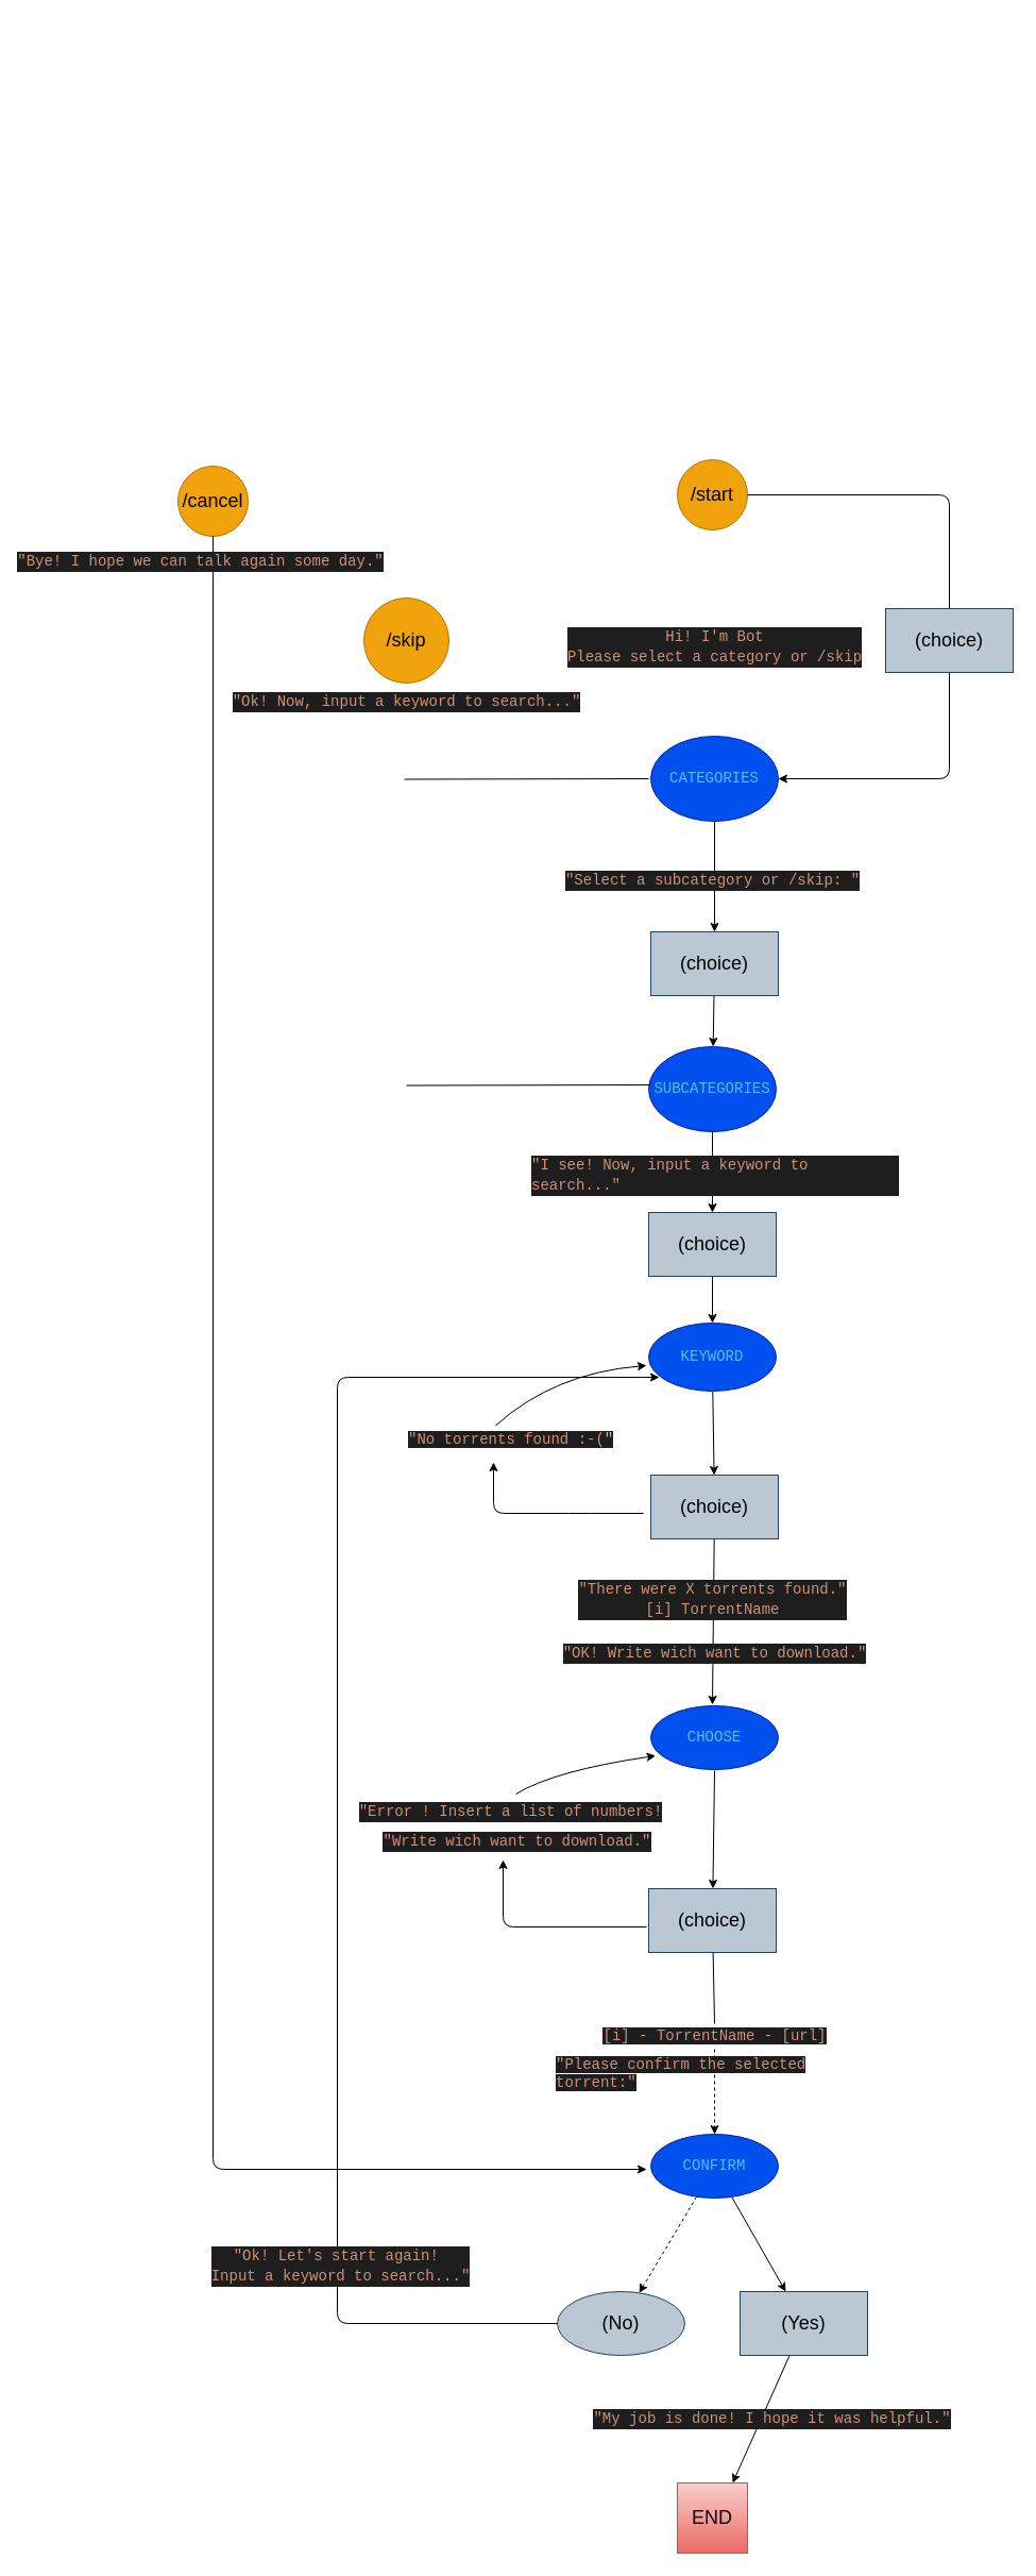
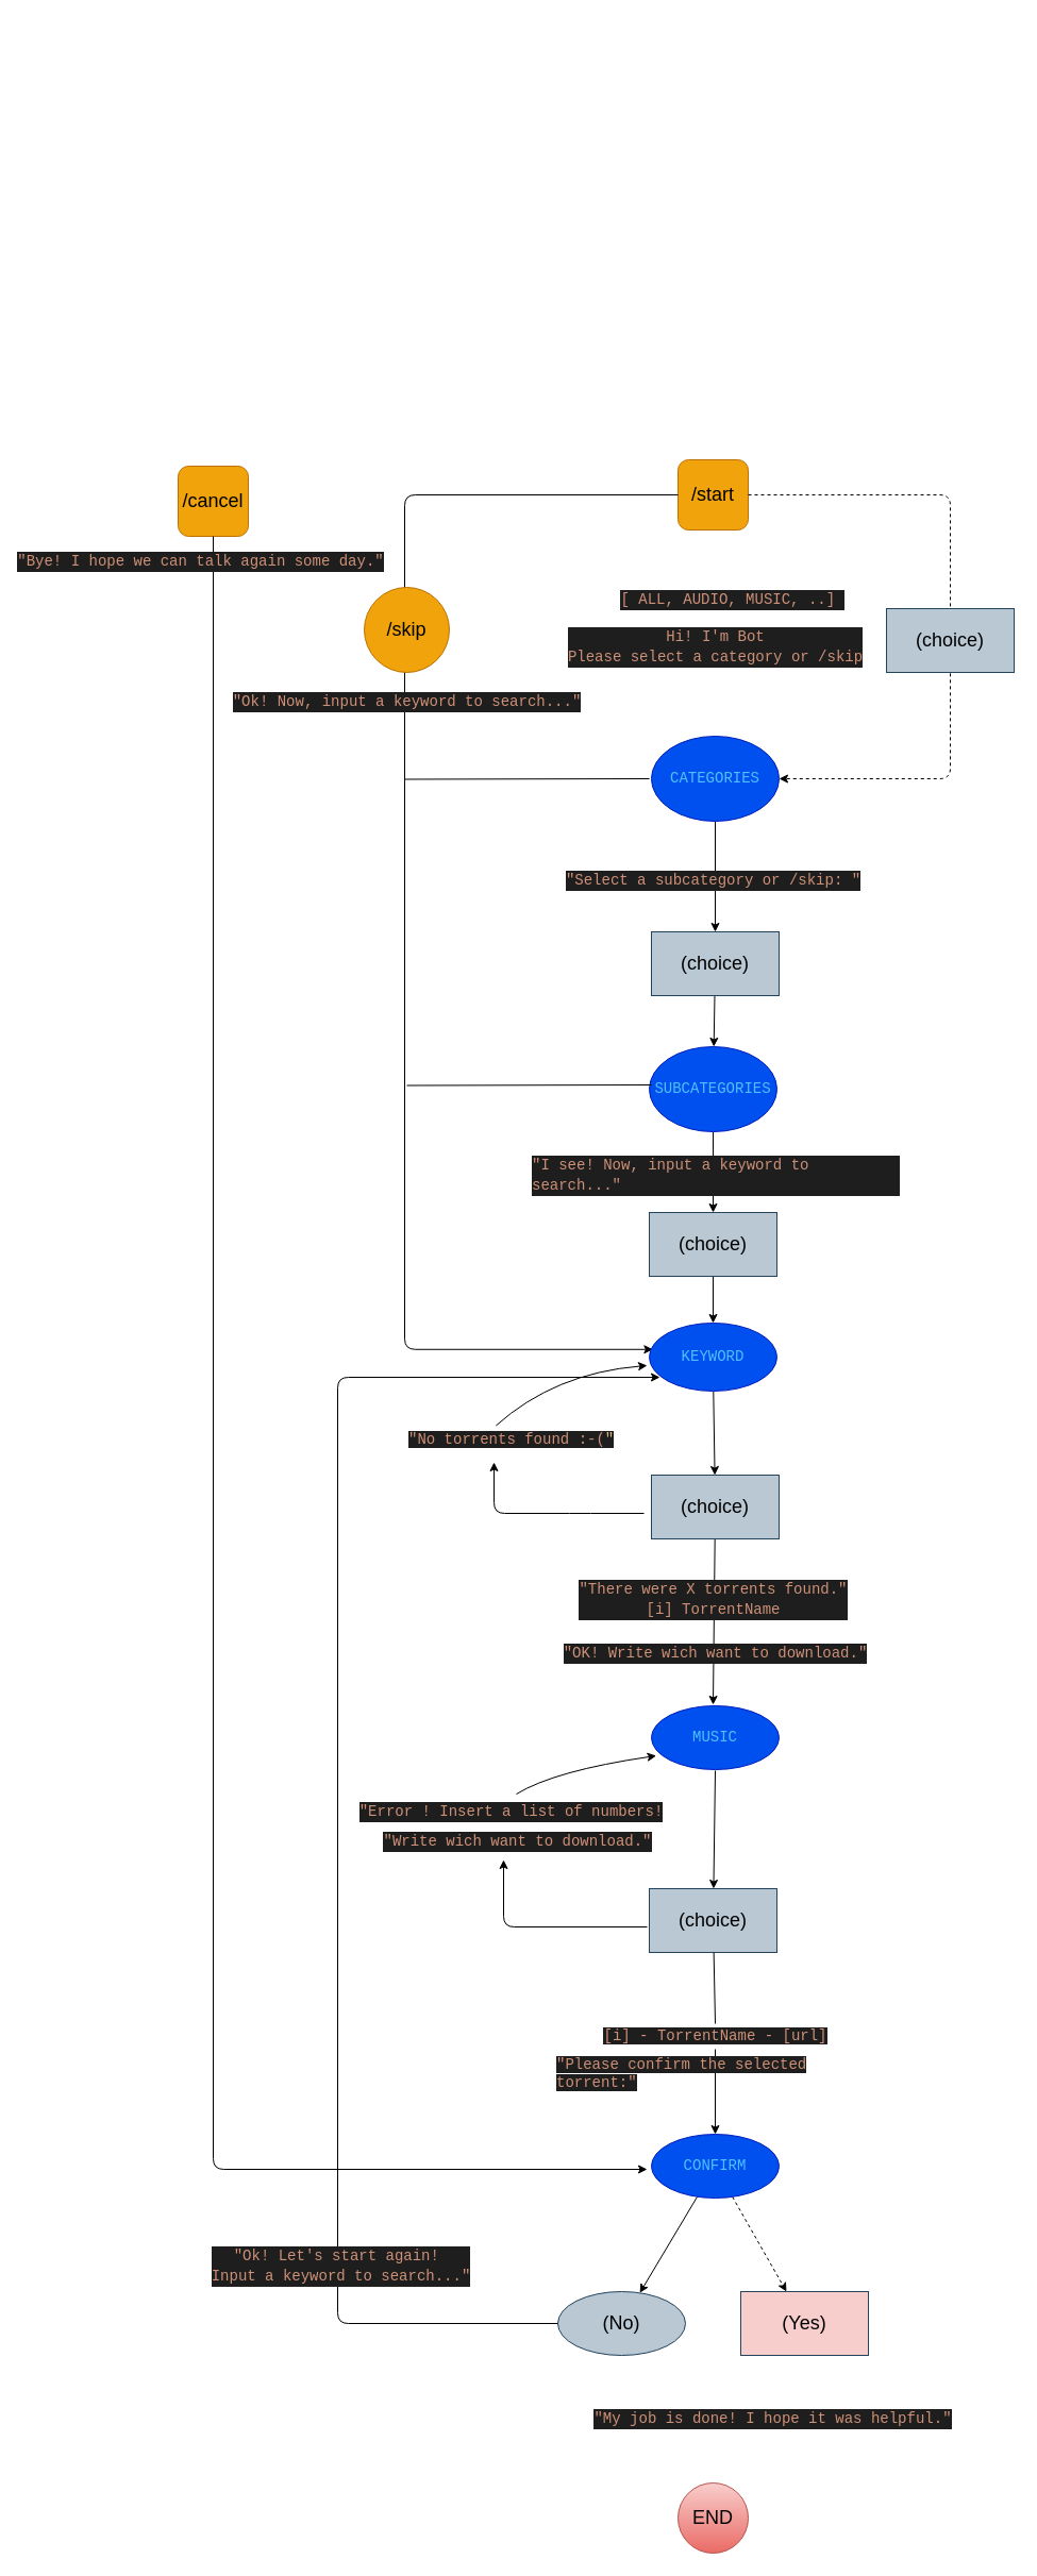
- <mxCell id="4" value="&lt;font style=&quot;font-size: 18px&quot;&gt;/start&lt;/font&gt;" style="ellipse;whiteSpace=wrap;html=1;aspect=fixed;fillColor=#f0a30a;strokeColor=#BD7000;fontColor=#000000;" parent="1" vertex="1"><mxGeometry x="637" y="432" width="66" height="66" as="geometry" /></mxCell>
+ <mxCell id="4" value="&lt;font style=&quot;font-size: 18px&quot;&gt;/start&lt;/font&gt;" style="whiteSpace=wrap;html=1;aspect=fixed;fillColor=#f0a30a;strokeColor=#BD7000;fontColor=#000000;rounded=1;" parent="1" vertex="1"><mxGeometry x="637" y="432" width="66" height="66" as="geometry" /></mxCell>
- <mxCell id="18" value="" style="edgeStyle=elbowEdgeStyle;elbow=horizontal;endArrow=classic;html=1;fontSize=18;startArrow=none;exitX=1;exitY=0.5;exitDx=0;exitDy=0;entryX=1;entryY=0.5;entryDx=0;entryDy=0;" parent="1" source="4" target="3" edge="1"><mxGeometry width="50" height="50" relative="1" as="geometry"><mxPoint x="761" y="480" as="sourcePoint" /><mxPoint x="766" y="714" as="targetPoint" /><Array as="points"><mxPoint x="893" y="552" /><mxPoint x="934" y="582" /><mxPoint x="494" y="20" /></Array></mxGeometry></mxCell>
+ <mxCell id="18" value="" style="edgeStyle=elbowEdgeStyle;elbow=horizontal;endArrow=classic;html=1;fontSize=18;startArrow=none;exitX=1;exitY=0.5;exitDx=0;exitDy=0;entryX=1;entryY=0.5;entryDx=0;entryDy=0;dashed=1;" parent="1" source="4" target="3" edge="1"><mxGeometry width="50" height="50" relative="1" as="geometry"><mxPoint x="761" y="480" as="sourcePoint" /><mxPoint x="766" y="714" as="targetPoint" /><Array as="points"><mxPoint x="893" y="552" /><mxPoint x="934" y="582" /><mxPoint x="494" y="20" /></Array></mxGeometry></mxCell>
- <mxCell id="40" value="&lt;font style=&quot;font-size: 18px&quot;&gt;/cancel&lt;br&gt;&lt;/font&gt;" style="ellipse;whiteSpace=wrap;html=1;aspect=fixed;fillColor=#f0a30a;strokeColor=#BD7000;fontColor=#000000;" parent="1" vertex="1"><mxGeometry x="167" y="438" width="66" height="66" as="geometry" /></mxCell>
+ <mxCell id="40" value="&lt;font style=&quot;font-size: 18px&quot;&gt;/cancel&lt;br&gt;&lt;/font&gt;" style="whiteSpace=wrap;html=1;aspect=fixed;fillColor=#f0a30a;strokeColor=#BD7000;fontColor=#000000;rounded=1;" parent="1" vertex="1"><mxGeometry x="167" y="438" width="66" height="66" as="geometry" /></mxCell>
+ <mxCell id="13" value="&lt;div style=&quot;background-color: rgb(30 , 30 , 30) ; font-family: &amp;#34;consolas&amp;#34; , &amp;#34;courier new&amp;#34; , monospace ; font-size: 14px ; line-height: 19px&quot;&gt;[ ALL, AUDIO, MUSIC, ..]&amp;nbsp;&lt;/div&gt;&lt;div style=&quot;color: rgb(240 , 240 , 240) ; background-color: rgb(30 , 30 , 30) ; font-family: &amp;#34;consolas&amp;#34; , &amp;#34;courier new&amp;#34; , monospace ; font-size: 14px ; line-height: 19px&quot;&gt;&lt;/div&gt;" style="text;html=1;align=center;verticalAlign=middle;resizable=0;points=[];autosize=1;strokeColor=none;fillColor=none;fontColor=#CE9178;" parent="1" vertex="1"><mxGeometry x="580" y="552" width="216" height="24" as="geometry" /></mxCell>
- <mxCell id="15" value="&lt;font style=&quot;font-size: 18px&quot;&gt;/skip&lt;/font&gt;" style="ellipse;whiteSpace=wrap;html=1;aspect=fixed;fillColor=#f0a30a;strokeColor=#BD7000;fontColor=#000000;" parent="1" vertex="1"><mxGeometry x="342" y="562" width="80" height="80" as="geometry" /></mxCell>
+ <mxCell id="15" value="&lt;font style=&quot;font-size: 18px&quot;&gt;/skip&lt;/font&gt;" style="ellipse;whiteSpace=wrap;html=1;aspect=fixed;fillColor=#f0a30a;strokeColor=#BD7000;fontColor=#000000;" parent="1" vertex="1"><mxGeometry x="342" y="552" width="80" height="80" as="geometry" /></mxCell>
+ <mxCell id="14" value="" style="edgeStyle=elbowEdgeStyle;elbow=horizontal;endArrow=classic;html=1;fontSize=18;startArrow=none;exitX=0;exitY=0.5;exitDx=0;exitDy=0;entryX=0.028;entryY=0.387;entryDx=0;entryDy=0;entryPerimeter=0;" parent="1" source="4" target="21" edge="1"><mxGeometry width="50" height="50" relative="1" as="geometry"><mxPoint x="259" y="539" as="sourcePoint" /><mxPoint x="605" y="1128" as="targetPoint" /><Array as="points"><mxPoint x="380" y="864" /><mxPoint x="453" y="530" /></Array></mxGeometry></mxCell>
- <mxCell id="8" value="&lt;div style=&quot;color: rgb(212 , 212 , 212) ; font-family: &amp;#34;consolas&amp;#34; , &amp;#34;courier new&amp;#34; , monospace ; font-size: 14px ; line-height: 19px&quot;&gt;&lt;span style=&quot;color: rgb(79 , 193 , 255)&quot;&gt;CHOOSE&lt;/span&gt;&lt;/div&gt;" style="ellipse;whiteSpace=wrap;html=1;fillColor=#0050ef;fontColor=#ffffff;strokeColor=#001DBC;" parent="1" vertex="1"><mxGeometry x="612" y="1604" width="120" height="60" as="geometry" /></mxCell>
+ <mxCell id="8" value="&lt;div style=&quot;color: rgb(212 , 212 , 212) ; font-family: &amp;#34;consolas&amp;#34; , &amp;#34;courier new&amp;#34; , monospace ; font-size: 14px ; line-height: 19px&quot;&gt;&lt;span style=&quot;color: rgb(79 , 193 , 255)&quot;&gt;MUSIC&lt;/span&gt;&lt;/div&gt;" style="ellipse;whiteSpace=wrap;html=1;fillColor=#0050ef;fontColor=#ffffff;strokeColor=#001DBC;" parent="1" vertex="1"><mxGeometry x="612" y="1604" width="120" height="60" as="geometry" /></mxCell>
- <mxCell id="30" value="" style="edgeStyle=none;html=1;fontColor=#CE9178;entryX=0.5;entryY=0;entryDx=0;entryDy=0;startArrow=none;dashed=1;" parent="1" source="35" target="11" edge="1"><mxGeometry relative="1" as="geometry"><mxPoint x="672" y="1965" as="targetPoint" /></mxGeometry></mxCell>
+ <mxCell id="30" value="" style="edgeStyle=none;html=1;fontColor=#CE9178;entryX=0.5;entryY=0;entryDx=0;entryDy=0;startArrow=none;" parent="1" source="35" target="11" edge="1"><mxGeometry relative="1" as="geometry"><mxPoint x="672" y="1965" as="targetPoint" /></mxGeometry></mxCell>
- <mxCell id="10" value="" style="edgeStyle=none;html=1;fontColor=#CE9178;" parent="1" source="11" target="6" edge="1"><mxGeometry relative="1" as="geometry" /></mxCell>
+ <mxCell id="10" value="" style="edgeStyle=none;html=1;fontColor=#CE9178;dashed=1;" parent="1" source="11" target="6" edge="1"><mxGeometry relative="1" as="geometry" /></mxCell>
- <mxCell id="9" value="" style="edgeStyle=none;html=1;fontColor=#CE9178;dashed=1;" parent="1" source="11" target="37" edge="1"><mxGeometry relative="1" as="geometry" /></mxCell>
+ <mxCell id="9" value="" style="edgeStyle=none;html=1;fontColor=#CE9178;" parent="1" source="11" target="37" edge="1"><mxGeometry relative="1" as="geometry" /></mxCell>
- <mxCell id="6" value="&lt;font style=&quot;font-size: 18px&quot;&gt;(Yes)&lt;/font&gt;" style="whiteSpace=wrap;html=1;fillColor=#bac8d3;strokeColor=#23445d;" parent="1" vertex="1"><mxGeometry x="696" y="2155" width="120" height="60" as="geometry" /></mxCell>
+ <mxCell id="6" value="&lt;font style=&quot;font-size: 18px&quot;&gt;(Yes)&lt;/font&gt;" style="whiteSpace=wrap;html=1;fillColor=#f8cecc;strokeColor=#23445d;" parent="1" vertex="1"><mxGeometry x="696" y="2155" width="120" height="60" as="geometry" /></mxCell>
- <mxCell id="5" value="" style="edgeStyle=none;html=1;fontColor=#CE9178;entryX=0.788;entryY=0;entryDx=0;entryDy=0;entryPerimeter=0;" parent="1" source="6" target="12" edge="1"><mxGeometry relative="1" as="geometry" /></mxCell>
- <mxCell id="12" value="&lt;span style=&quot;font-size: 18px&quot;&gt;END&lt;/span&gt;" style="whiteSpace=wrap;html=1;aspect=fixed;fillColor=#f8cecc;gradientColor=#ea6b66;strokeColor=#b85450;rounded=0;" parent="1" vertex="1"><mxGeometry x="637" y="2335" width="66" height="66" as="geometry" /></mxCell>
+ <mxCell id="12" value="&lt;span style=&quot;font-size: 18px&quot;&gt;END&lt;/span&gt;" style="ellipse;whiteSpace=wrap;html=1;aspect=fixed;fillColor=#f8cecc;gradientColor=#ea6b66;strokeColor=#b85450;" parent="1" vertex="1"><mxGeometry x="637" y="2335" width="66" height="66" as="geometry" /></mxCell>
